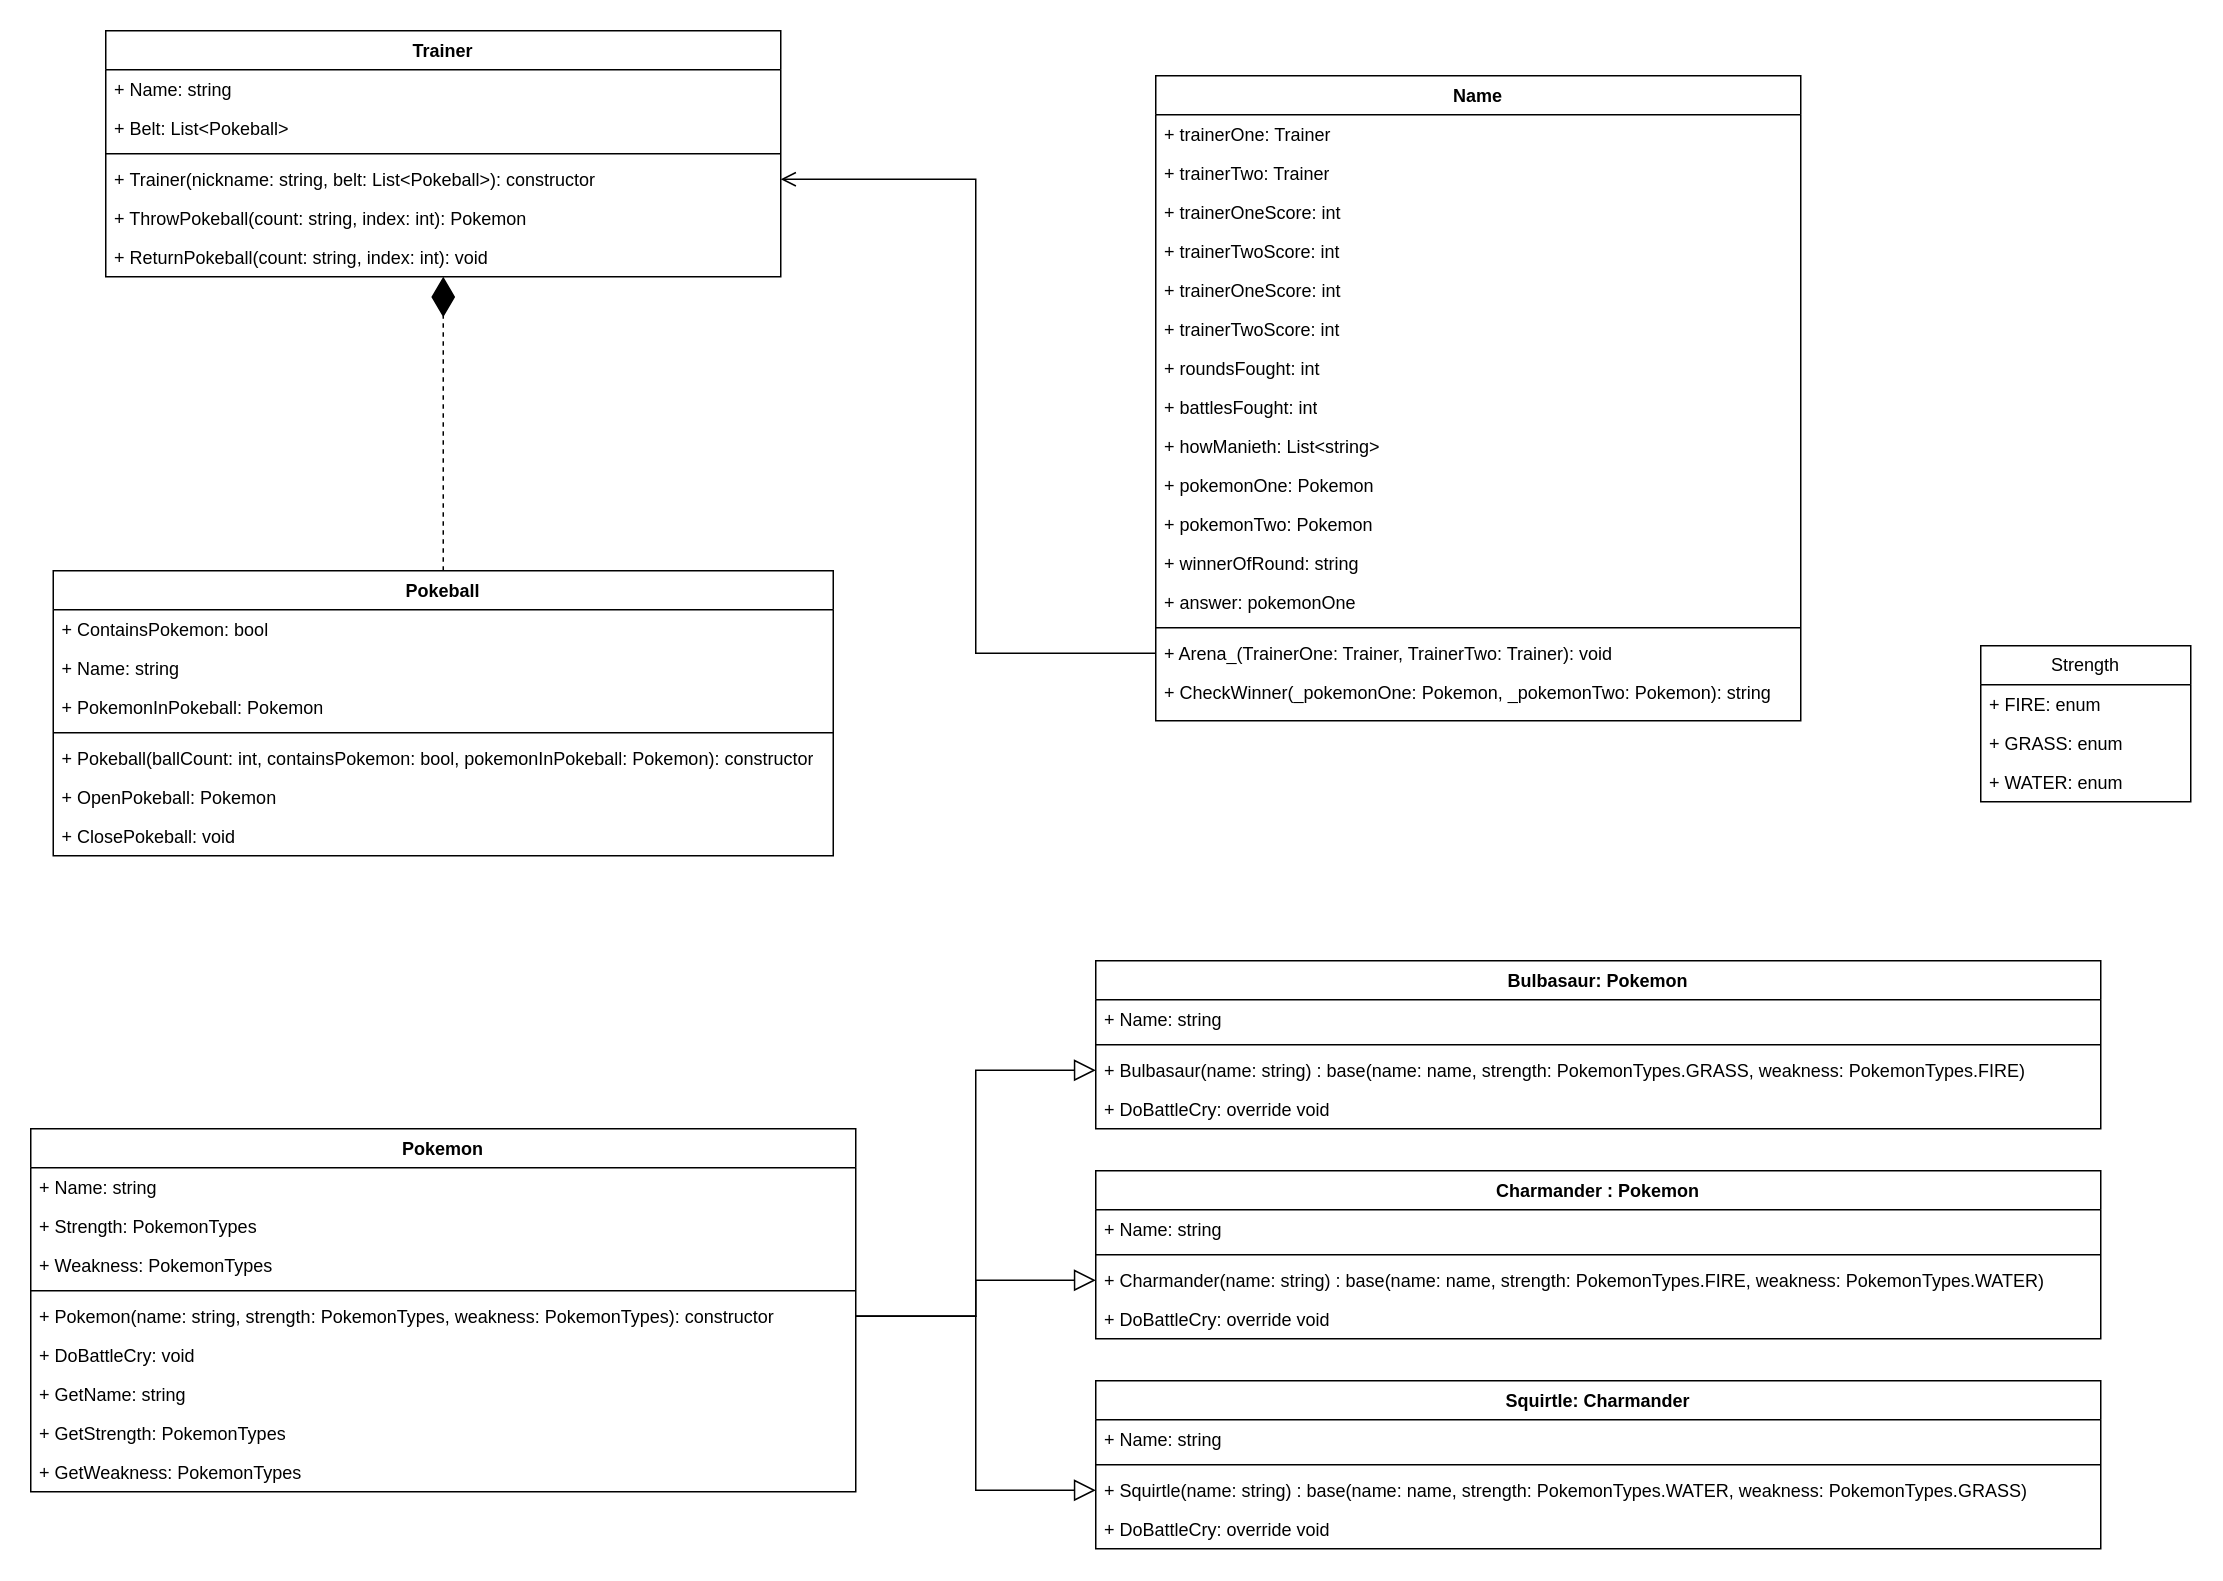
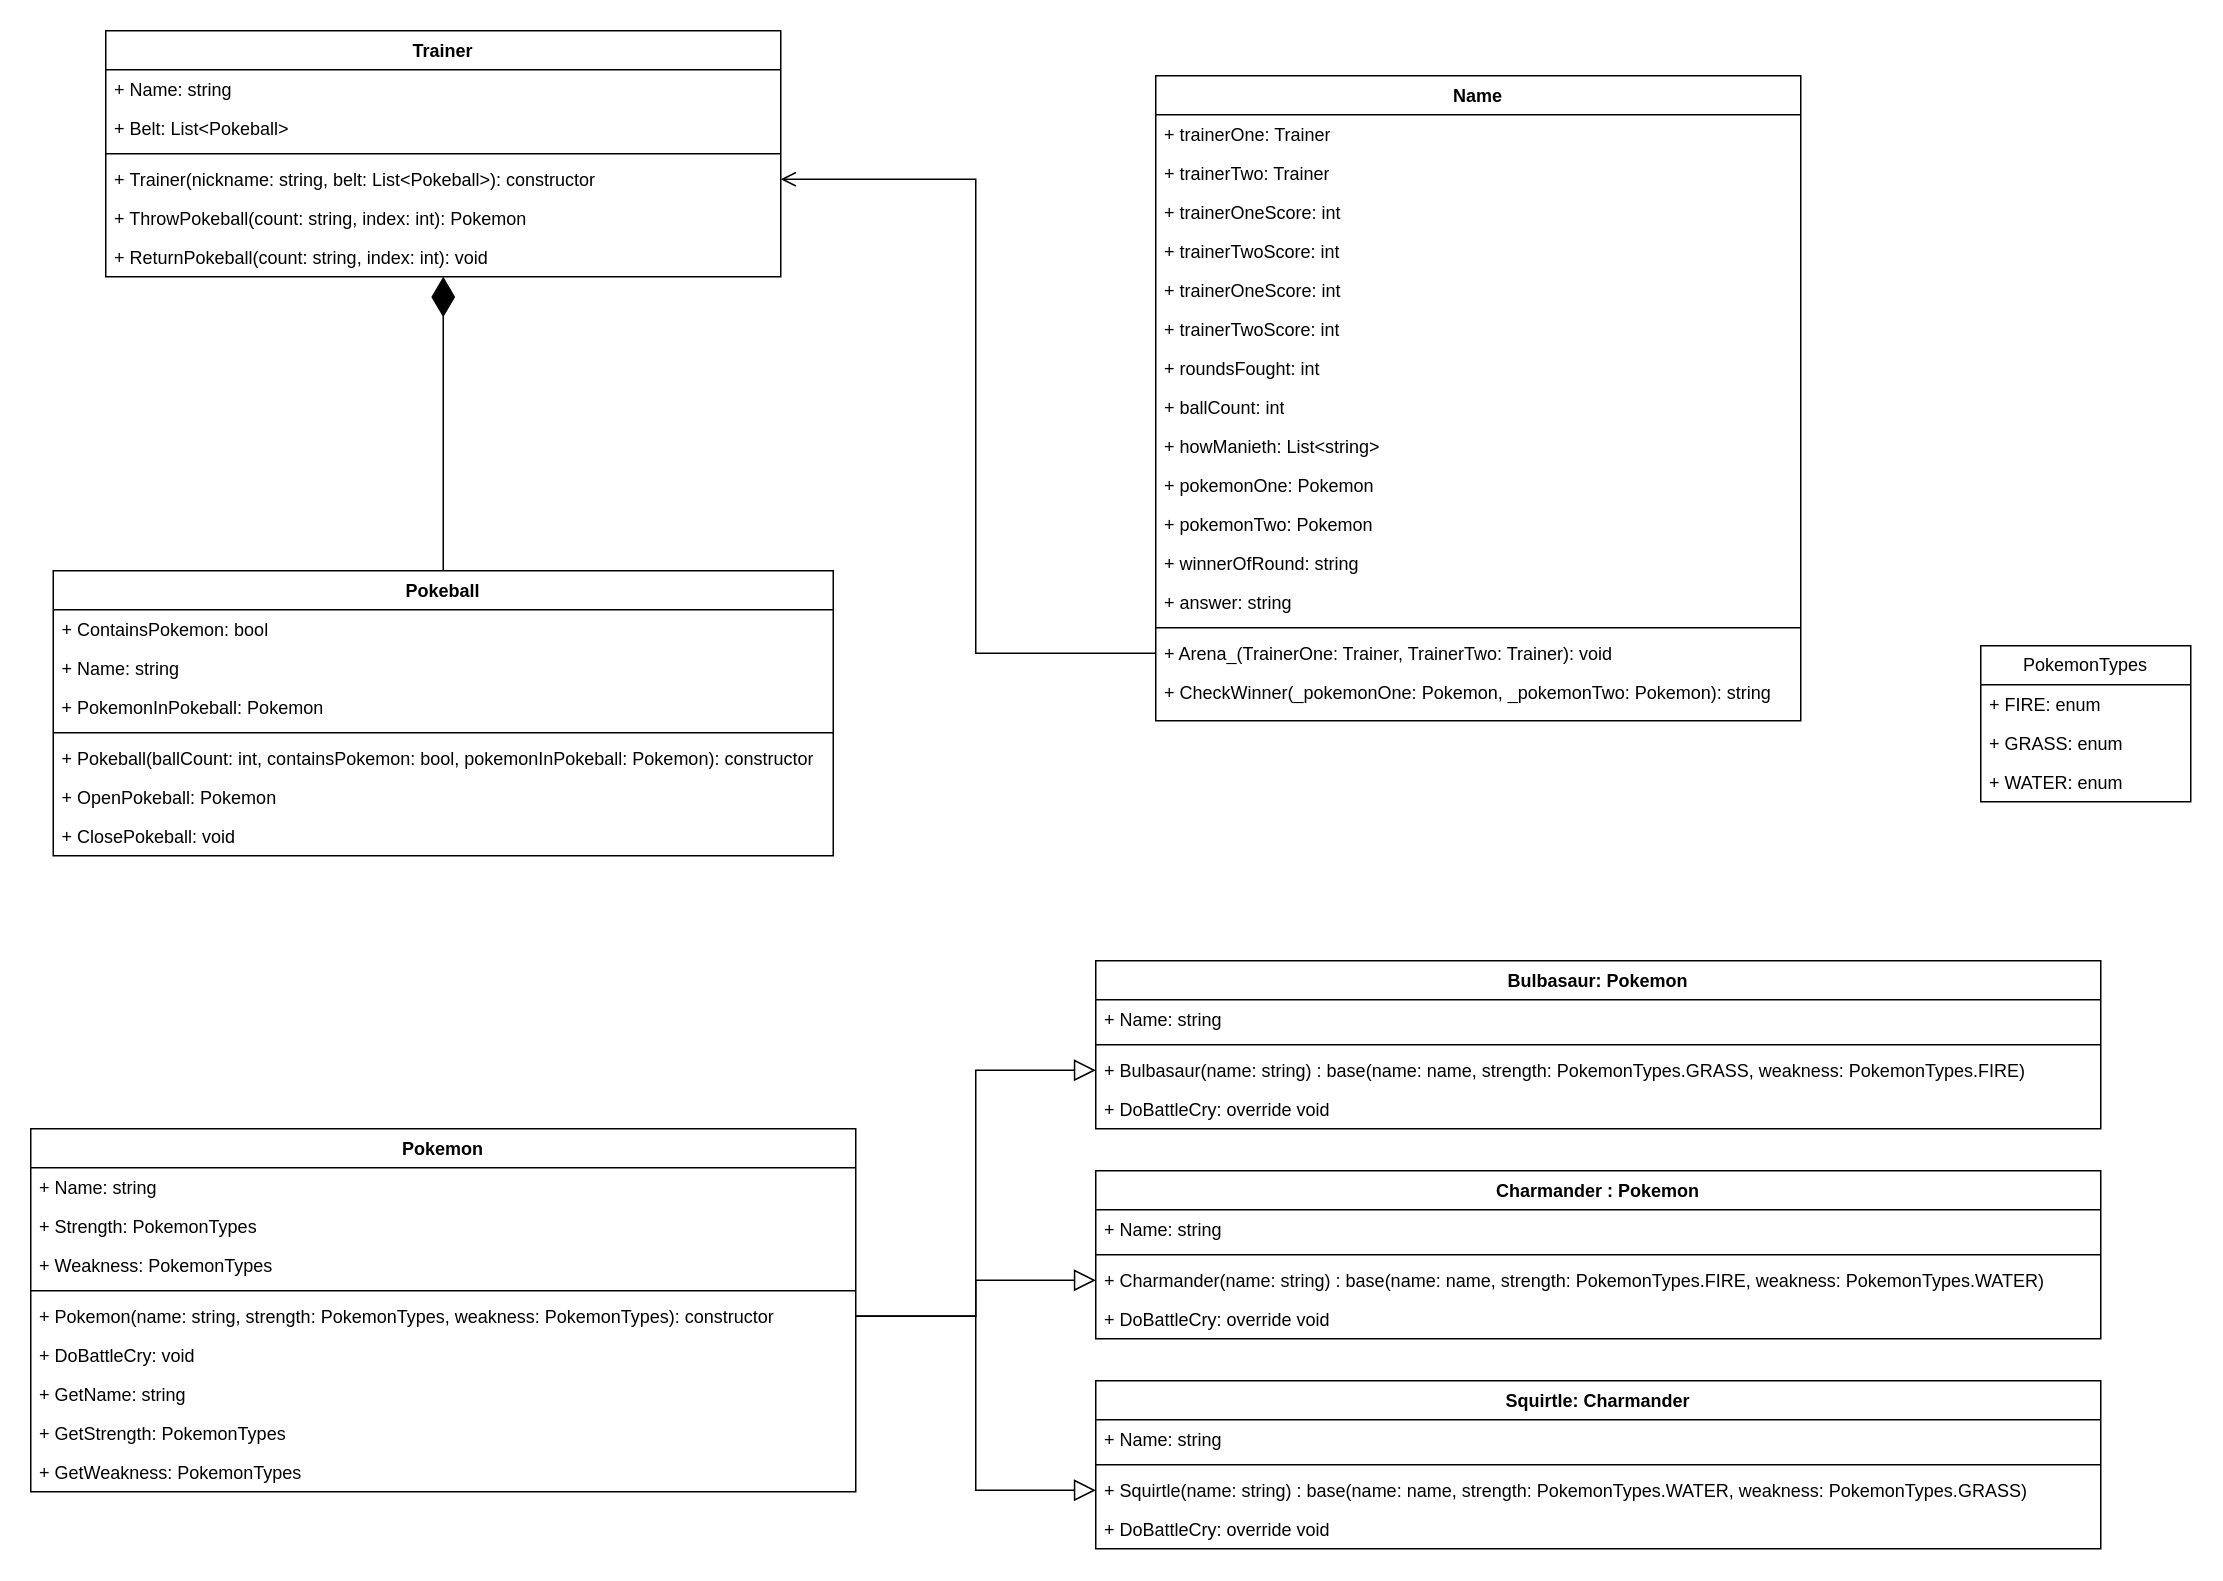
- <mxCell id="10" value="+&amp;nbsp;battlesFought: int" style="text;strokeColor=none;fillColor=none;align=left;verticalAlign=top;spacingLeft=4;spacingRight=4;overflow=hidden;rotatable=0;points=[[0,0.5],[1,0.5]];portConstraint=eastwest;whiteSpace=wrap;html=1;" parent="2" vertex="1"><mxGeometry y="208" width="430" height="26" as="geometry" /></mxCell>
+ <mxCell id="10" value="+&amp;nbsp;ballCount: int" style="text;strokeColor=none;fillColor=none;align=left;verticalAlign=top;spacingLeft=4;spacingRight=4;overflow=hidden;rotatable=0;points=[[0,0.5],[1,0.5]];portConstraint=eastwest;whiteSpace=wrap;html=1;" parent="2" vertex="1"><mxGeometry y="208" width="430" height="26" as="geometry" /></mxCell>
- <mxCell id="62" value="" style="endArrow=diamondThin;endFill=1;endSize=24;html=1;rounded=0;exitX=0.5;exitY=0;exitDx=0;exitDy=0;dashed=1;" parent="1" source="19" target="33" edge="1"><mxGeometry width="160" relative="1" as="geometry"><mxPoint x="1180" y="-29" as="sourcePoint" /><mxPoint x="1100" y="-29" as="targetPoint" /></mxGeometry></mxCell>
+ <mxCell id="62" value="" style="endArrow=diamondThin;endFill=1;endSize=24;html=1;rounded=0;exitX=0.5;exitY=0;exitDx=0;exitDy=0;" parent="1" source="19" target="33" edge="1"><mxGeometry width="160" relative="1" as="geometry"><mxPoint x="1180" y="-29" as="sourcePoint" /><mxPoint x="1100" y="-29" as="targetPoint" /></mxGeometry></mxCell>
- <mxCell id="15" value="+ answer: pokemonOne" style="text;strokeColor=none;fillColor=none;align=left;verticalAlign=top;spacingLeft=4;spacingRight=4;overflow=hidden;rotatable=0;points=[[0,0.5],[1,0.5]];portConstraint=eastwest;whiteSpace=wrap;html=1;" parent="2" vertex="1"><mxGeometry y="338" width="430" height="26" as="geometry" /></mxCell>
+ <mxCell id="15" value="+ answer: string" style="text;strokeColor=none;fillColor=none;align=left;verticalAlign=top;spacingLeft=4;spacingRight=4;overflow=hidden;rotatable=0;points=[[0,0.5],[1,0.5]];portConstraint=eastwest;whiteSpace=wrap;html=1;" parent="2" vertex="1"><mxGeometry y="338" width="430" height="26" as="geometry" /></mxCell>
- <mxCell id="64" value="Strength" style="swimlane;fontStyle=0;childLayout=stackLayout;horizontal=1;startSize=26;fillColor=none;horizontalStack=0;resizeParent=1;resizeParentMax=0;resizeLast=0;collapsible=1;marginBottom=0;whiteSpace=wrap;html=1;" vertex="1" parent="1"><mxGeometry x="1320" y="430" width="140" height="104" as="geometry" /></mxCell>
+ <mxCell id="64" value="PokemonTypes" style="swimlane;fontStyle=0;childLayout=stackLayout;horizontal=1;startSize=26;fillColor=none;horizontalStack=0;resizeParent=1;resizeParentMax=0;resizeLast=0;collapsible=1;marginBottom=0;whiteSpace=wrap;html=1;" vertex="1" parent="1"><mxGeometry x="1320" y="430" width="140" height="104" as="geometry" /></mxCell>
